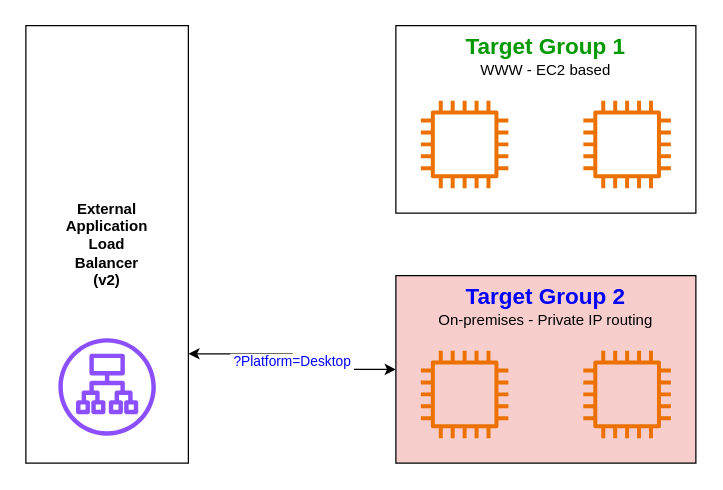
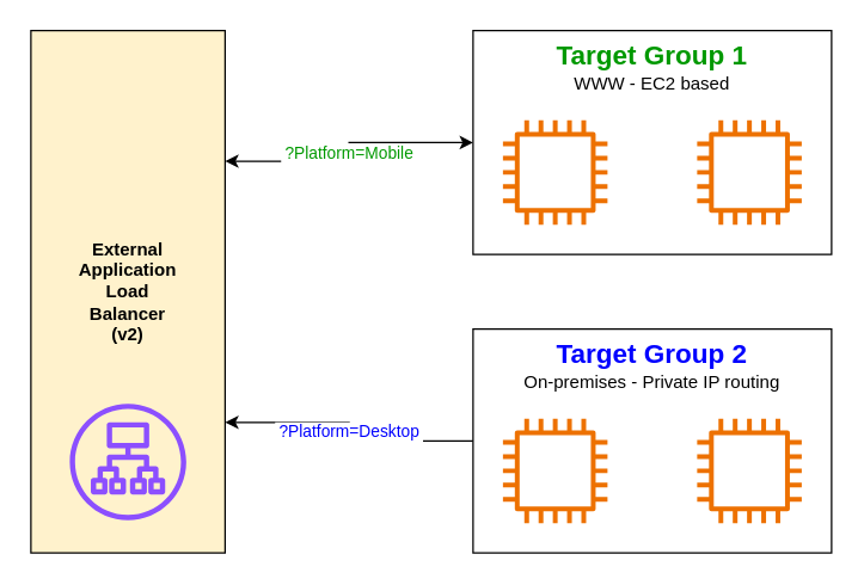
+ <mxCell id="2" value="&amp;nbsp;?Platform=Mobile&amp;nbsp;" style="rounded=0;orthogonalLoop=1;jettySize=auto;html=1;exitX=1;exitY=0.25;exitDx=0;exitDy=0;entryX=0;entryY=0.5;entryDx=0;entryDy=0;startArrow=classic;startFill=1;edgeStyle=orthogonalEdgeStyle;fontColor=#009900;" edge="1" parent="1" source="4" target="6"><mxGeometry relative="1" as="geometry" /></mxCell>
- <mxCell id="4" value="External&lt;div&gt;Application&lt;/div&gt;&lt;div&gt;Load&lt;/div&gt;&lt;div&gt;Balancer&lt;/div&gt;&lt;div&gt;(v2)&lt;/div&gt;" style="rounded=0;whiteSpace=wrap;html=1;fontStyle=1" vertex="1" parent="1"><mxGeometry x="20" y="20" width="130" height="350" as="geometry" /></mxCell>
+ <mxCell id="4" value="External&lt;div&gt;Application&lt;/div&gt;&lt;div&gt;Load&lt;/div&gt;&lt;div&gt;Balancer&lt;/div&gt;&lt;div&gt;(v2)&lt;/div&gt;" style="rounded=0;whiteSpace=wrap;html=1;fontStyle=1;fillColor=#fff2cc;" vertex="1" parent="1"><mxGeometry x="20" y="20" width="130" height="350" as="geometry" /></mxCell>
- <mxCell id="3" value="&amp;nbsp;?Platform=Desktop&amp;nbsp;" style="rounded=0;orthogonalLoop=1;jettySize=auto;html=1;exitX=1;exitY=0.75;exitDx=0;exitDy=0;entryX=0;entryY=0.5;entryDx=0;entryDy=0;startArrow=classic;startFill=1;edgeStyle=orthogonalEdgeStyle;fontColor=#0000FF;" edge="1" parent="1" source="4" target="9"><mxGeometry relative="1" as="geometry"><mxPoint x="316" y="295" as="targetPoint" /></mxGeometry></mxCell>
+ <mxCell id="3" value="&amp;nbsp;?Platform=Desktop&amp;nbsp;" style="rounded=0;orthogonalLoop=1;jettySize=auto;html=1;exitX=1;exitY=0.75;exitDx=0;exitDy=0;entryX=0;entryY=0.5;entryDx=0;entryDy=0;startArrow=classic;startFill=1;edgeStyle=orthogonalEdgeStyle;fontColor=#0000FF;endArrow=none;" edge="1" parent="1" source="4" target="9"><mxGeometry relative="1" as="geometry"><mxPoint x="316" y="295" as="targetPoint" /></mxGeometry></mxCell>
- <mxCell id="9" value="&lt;font style=&quot;font-size: 18px; color: rgb(0, 0, 255);&quot;&gt;&lt;b style=&quot;&quot;&gt;Target Group 2&lt;/b&gt;&lt;/font&gt;&lt;div&gt;On-premises - Private IP routing&lt;/div&gt;" style="rounded=0;whiteSpace=wrap;html=1;verticalAlign=top;fillColor=#f8cecc;" vertex="1" parent="1"><mxGeometry x="316" y="220" width="240" height="150" as="geometry" /></mxCell>
+ <mxCell id="9" value="&lt;font style=&quot;font-size: 18px; color: rgb(0, 0, 255);&quot;&gt;&lt;b style=&quot;&quot;&gt;Target Group 2&lt;/b&gt;&lt;/font&gt;&lt;div&gt;On-premises - Private IP routing&lt;/div&gt;" style="rounded=0;whiteSpace=wrap;html=1;verticalAlign=top;" vertex="1" parent="1"><mxGeometry x="316" y="220" width="240" height="150" as="geometry" /></mxCell>
